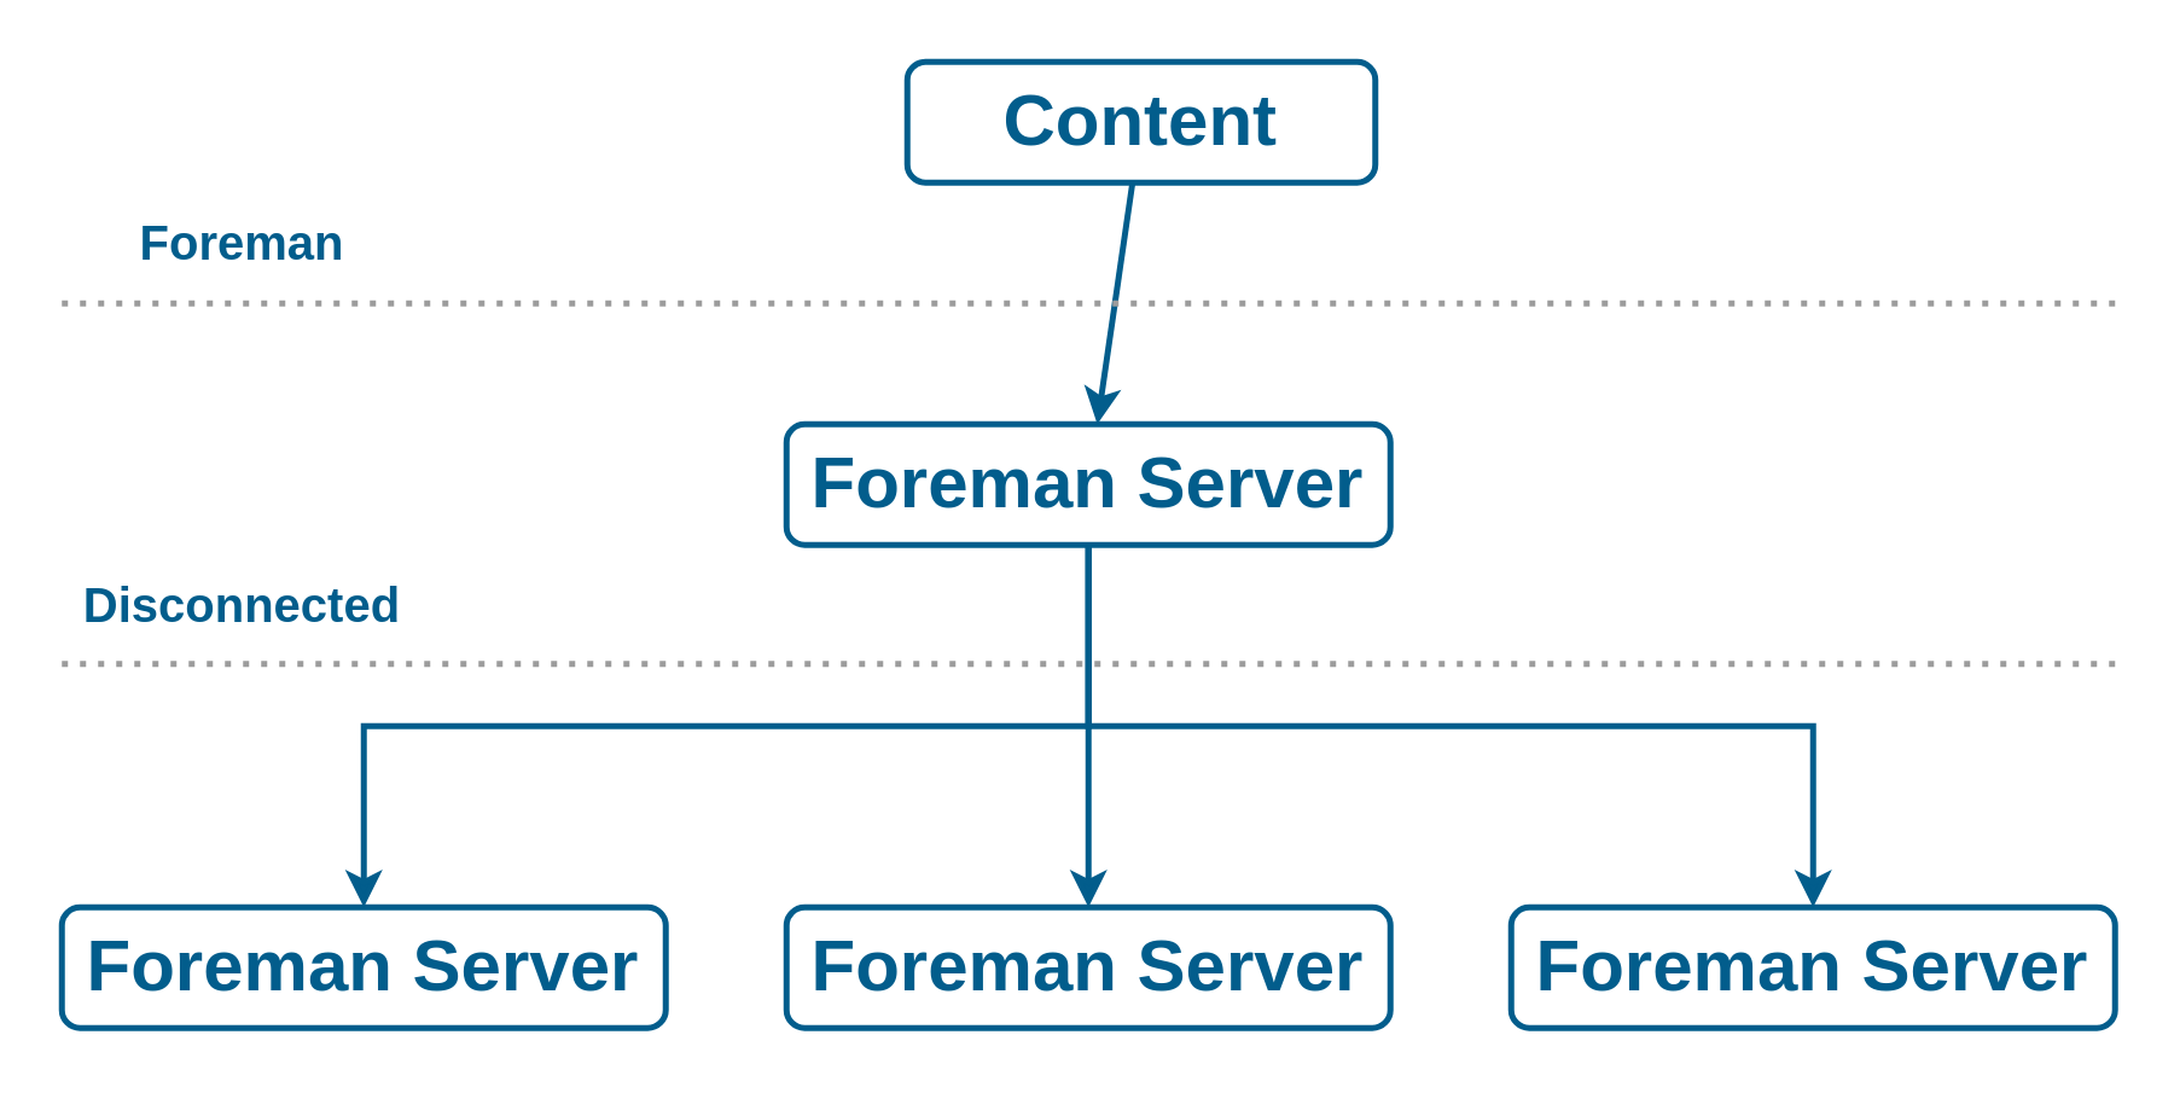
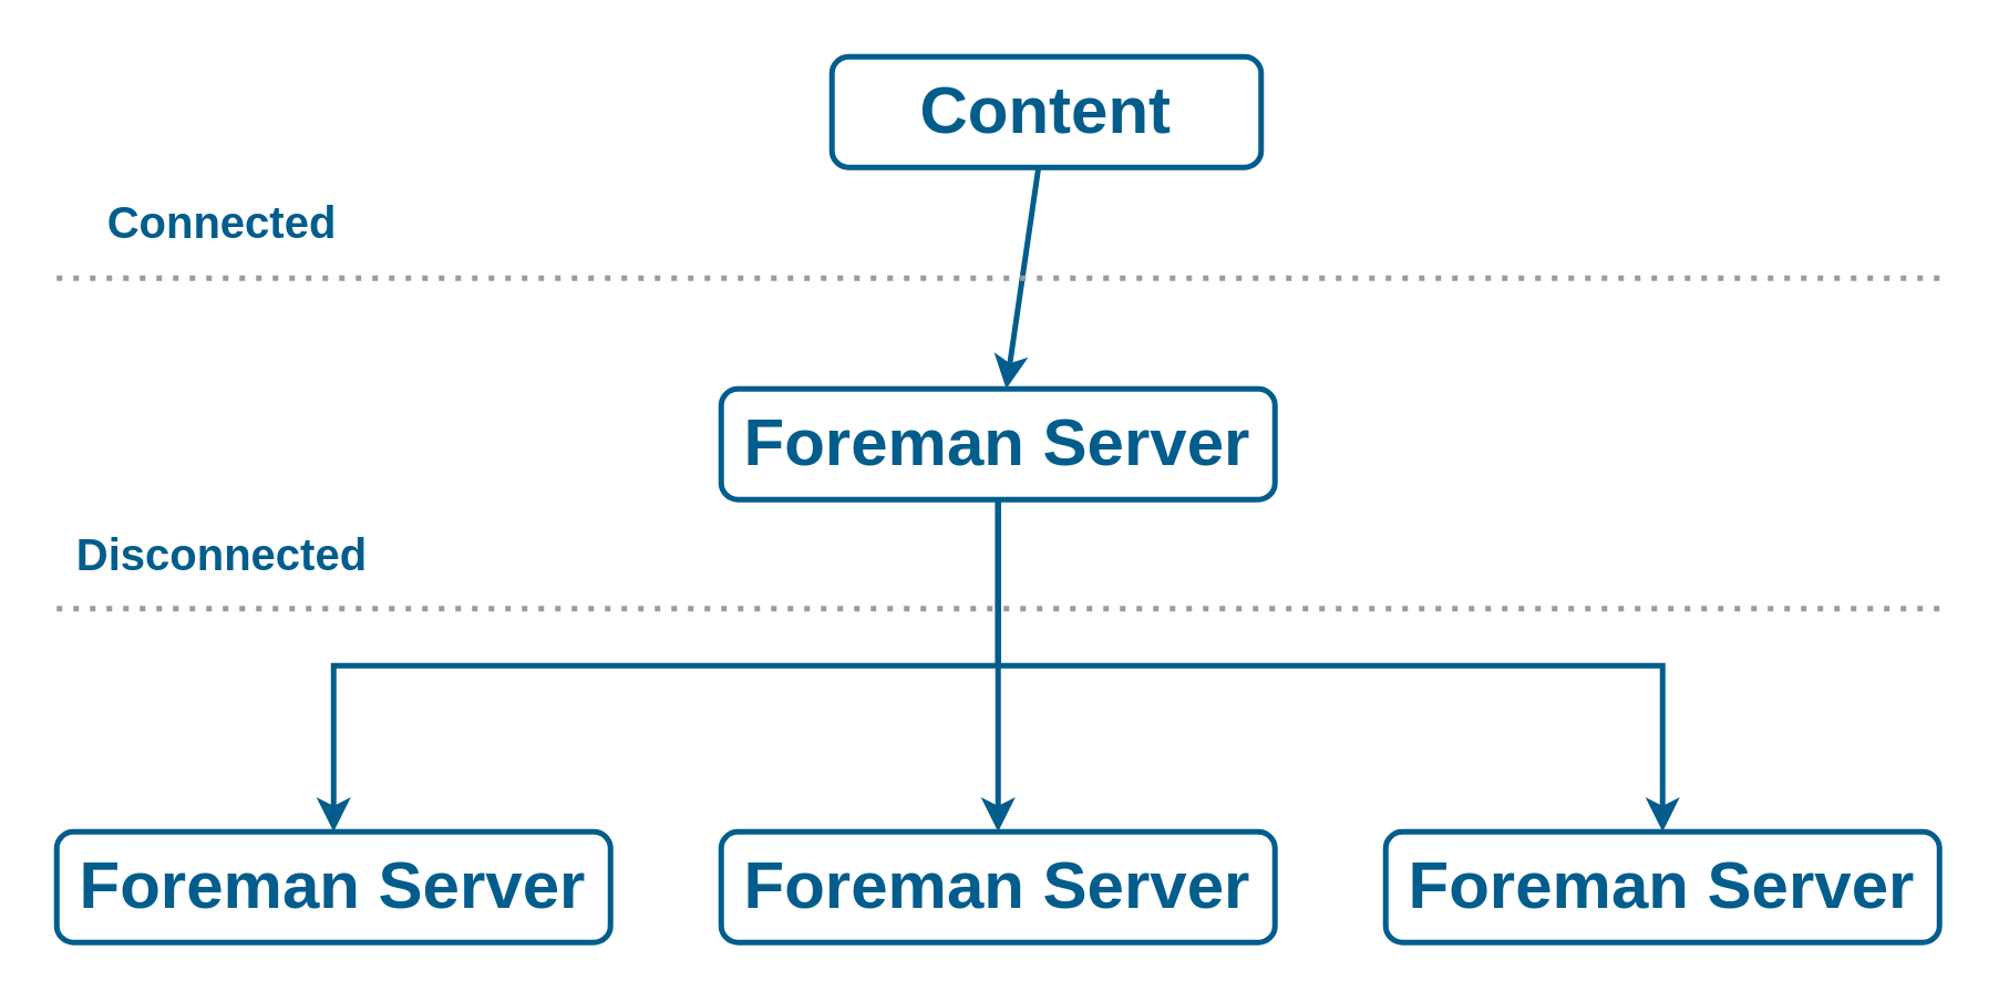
- <mxCell id="13" value="Foreman" style="rounded=0;whiteSpace=wrap;html=1;fontSize=16;fontStyle=1;fontColor=#025D8C;fillColor=none;strokeColor=none;strokeWidth=2;" parent="1" vertex="1"><mxGeometry x="20" y="60" width="120" height="40" as="geometry" /></mxCell>
+ <mxCell id="13" value="Connected" style="rounded=0;whiteSpace=wrap;html=1;fontSize=16;fontStyle=1;fontColor=#025D8C;fillColor=none;strokeColor=none;strokeWidth=2;" parent="1" vertex="1"><mxGeometry x="20" y="60" width="120" height="40" as="geometry" /></mxCell>
